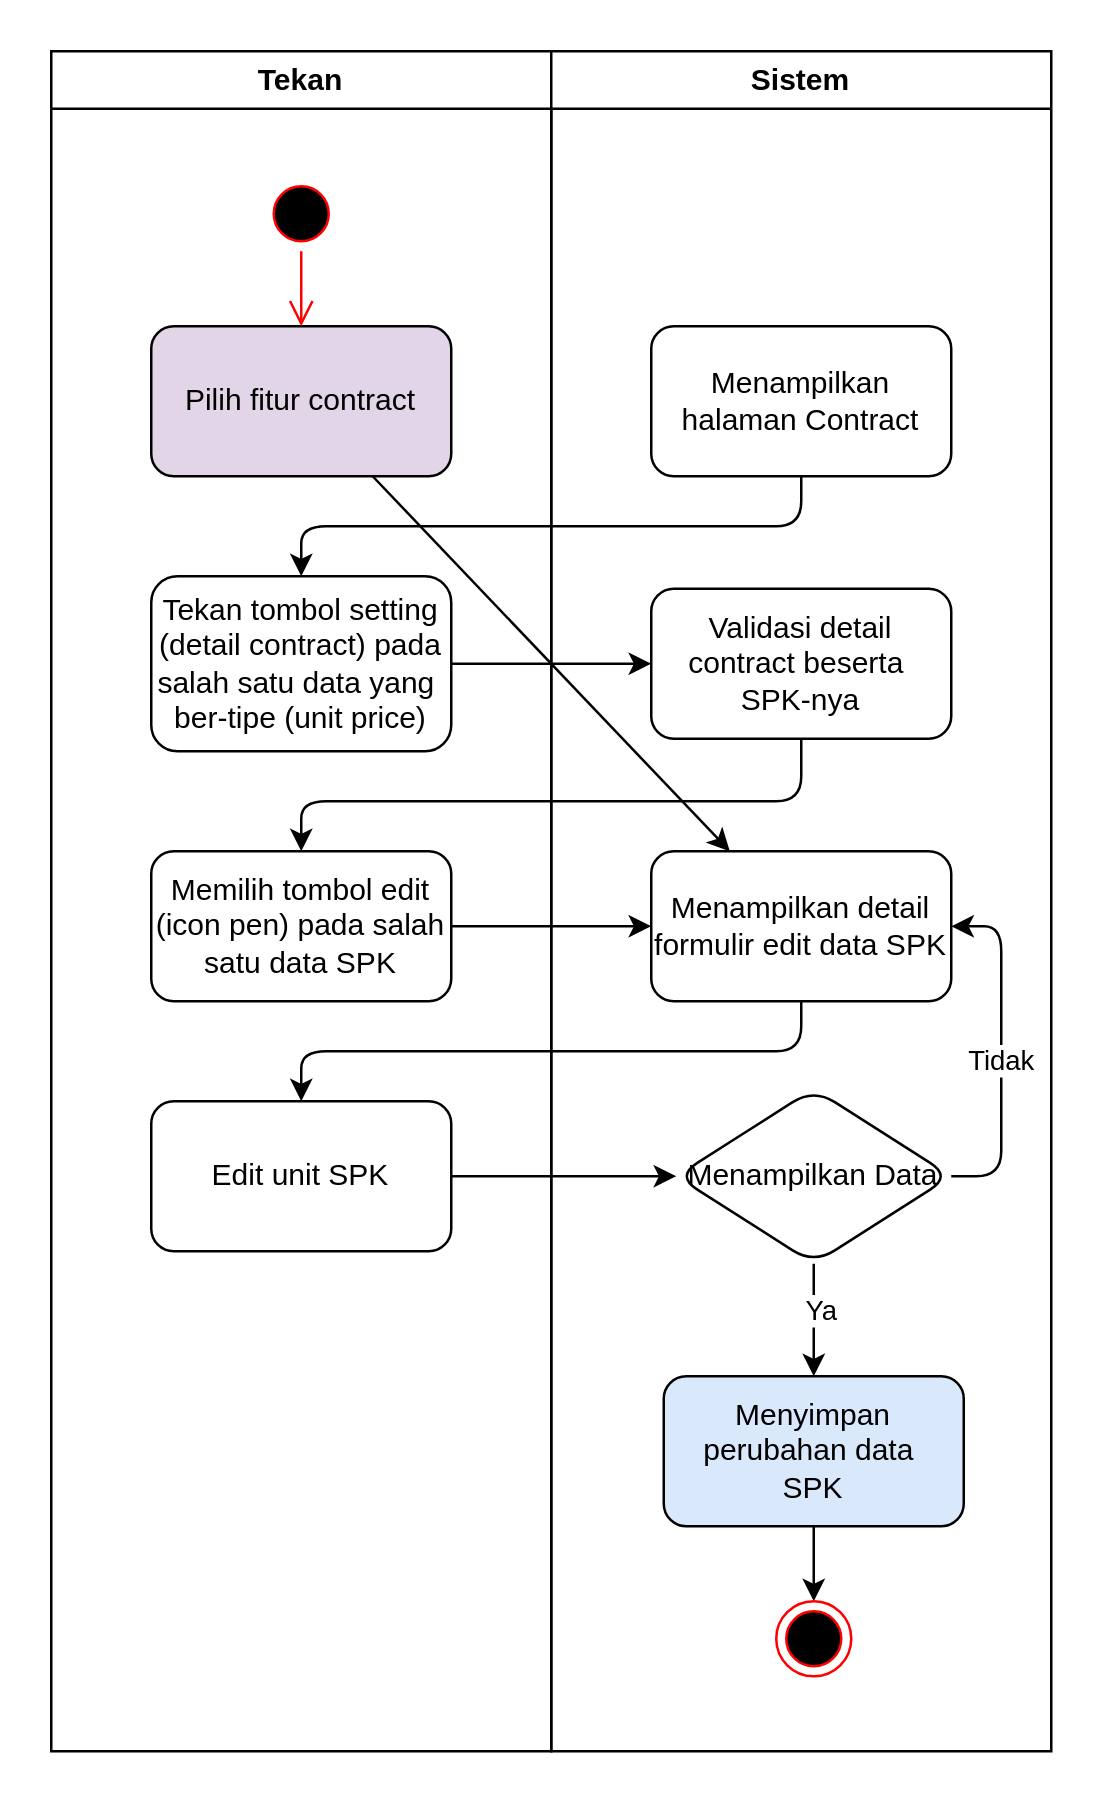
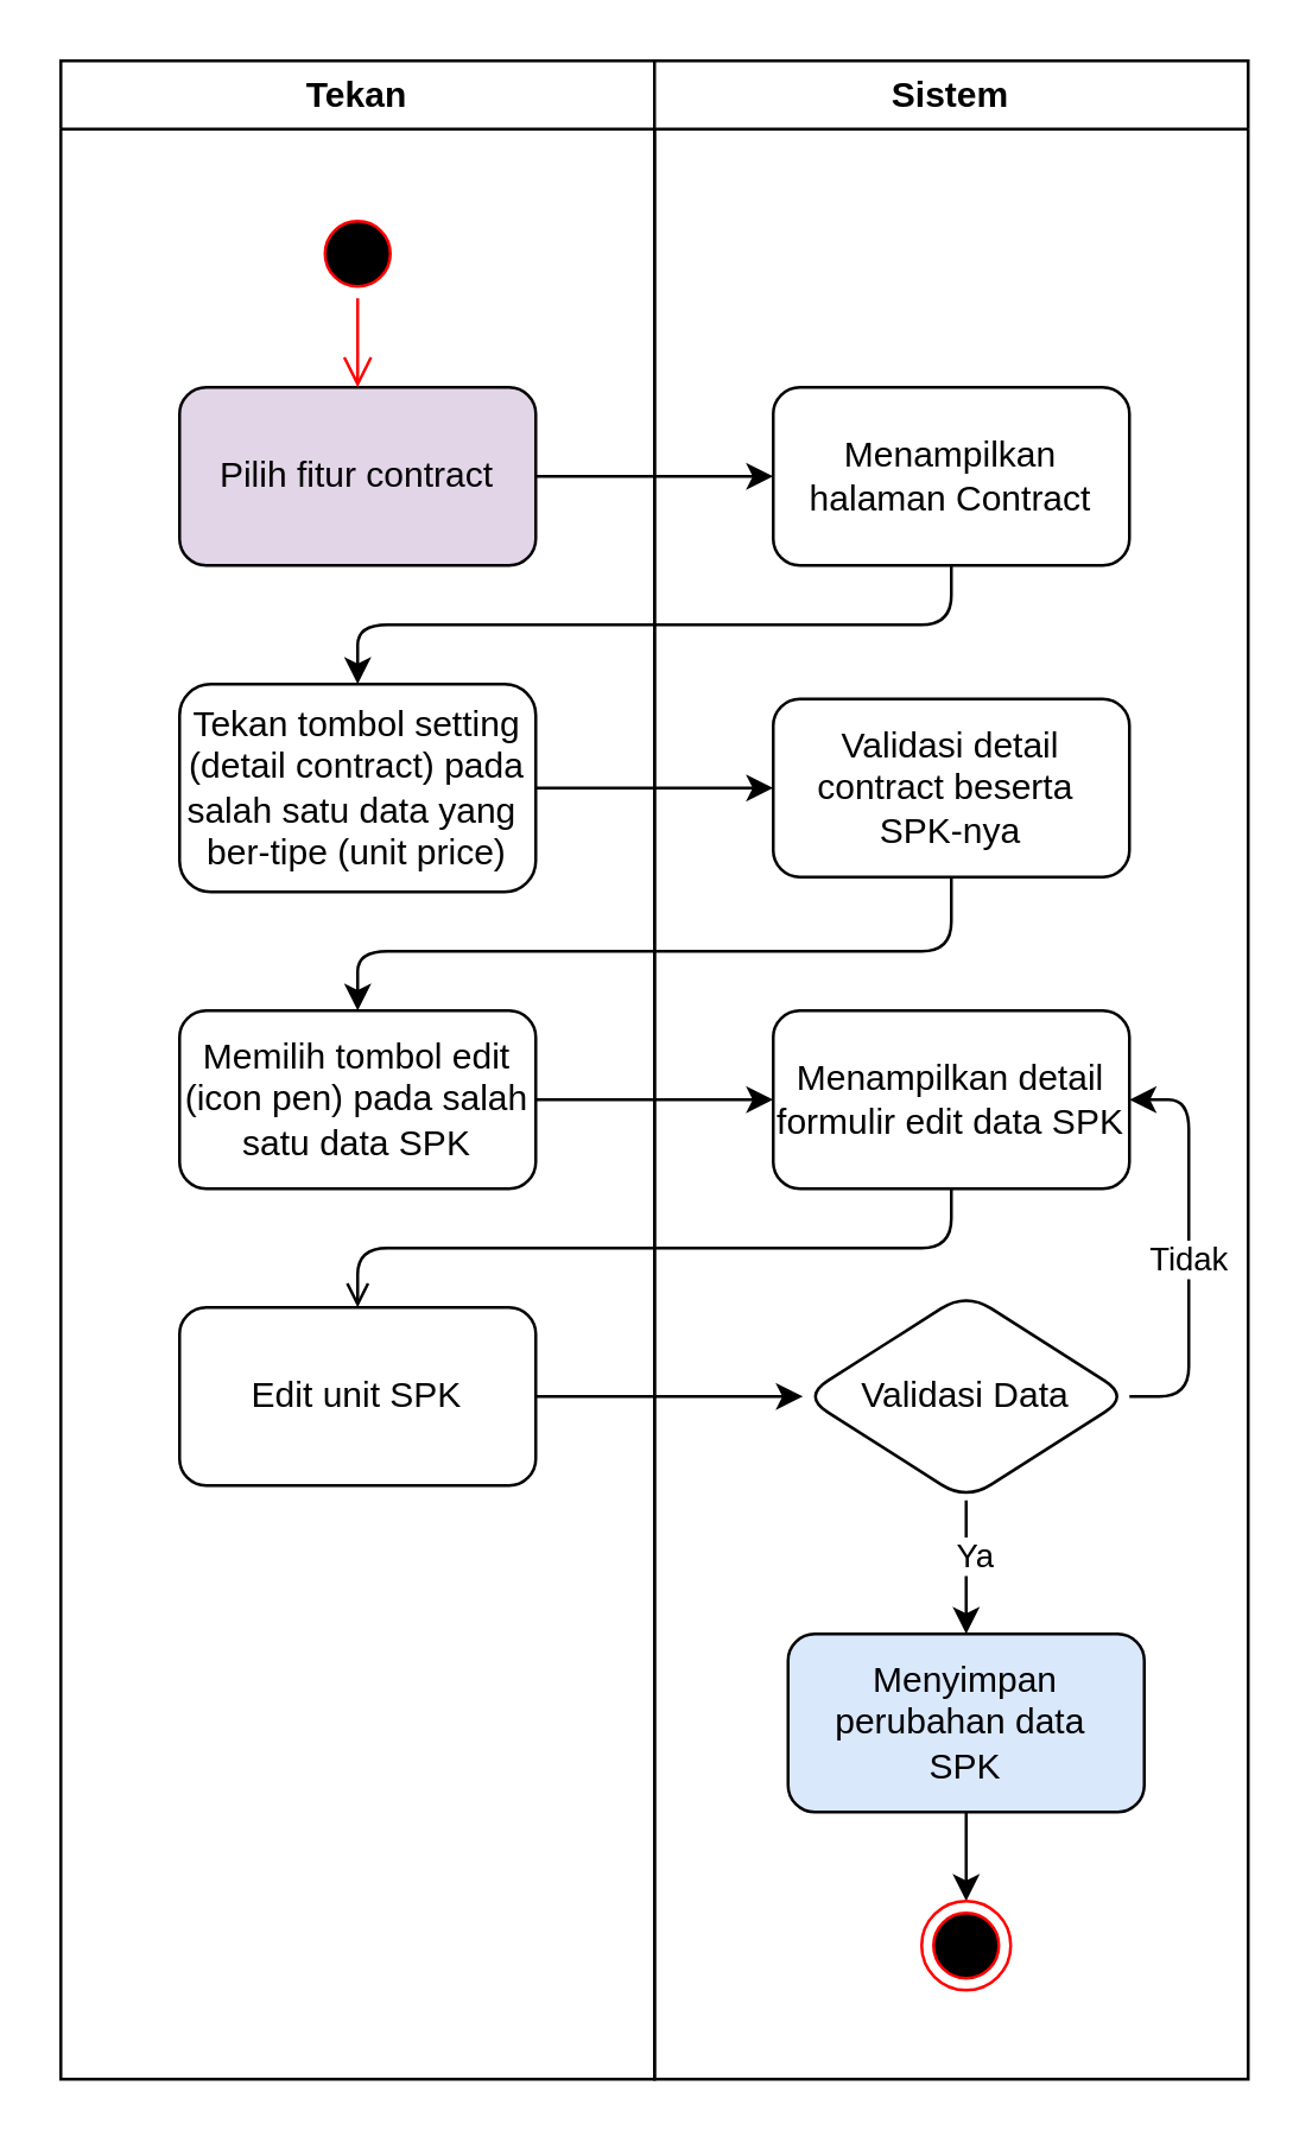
- <mxCell id="21" value="" style="edgeStyle=none;html=1;" parent="1" source="4" target="12" edge="1"><mxGeometry relative="1" as="geometry" /></mxCell>
+ <mxCell id="21" value="" style="edgeStyle=none;html=1;" parent="1" source="4" target="10" edge="1"><mxGeometry relative="1" as="geometry" /></mxCell>
- <mxCell id="26" value="" style="edgeStyle=none;html=1;entryX=0.5;entryY=0;entryDx=0;entryDy=0;exitX=0.5;exitY=1;exitDx=0;exitDy=0;" parent="1" source="12" target="8" edge="1"><mxGeometry relative="1" as="geometry"><Array as="points"><mxPoint x="320" y="420" /><mxPoint x="120" y="420" /></Array></mxGeometry></mxCell>
+ <mxCell id="26" value="" style="edgeStyle=none;html=1;entryX=0.5;entryY=0;entryDx=0;entryDy=0;exitX=0.5;exitY=1;exitDx=0;exitDy=0;endArrow=open;" parent="1" source="12" target="8" edge="1"><mxGeometry relative="1" as="geometry"><Array as="points"><mxPoint x="320" y="420" /><mxPoint x="120" y="420" /></Array></mxGeometry></mxCell>
- <mxCell id="17" value="Menampilkan Data" style="rhombus;whiteSpace=wrap;html=1;rounded=1;" parent="9" vertex="1"><mxGeometry x="50" y="415" width="110" height="70" as="geometry" /></mxCell>
+ <mxCell id="17" value="Validasi Data" style="rhombus;whiteSpace=wrap;html=1;rounded=1;" parent="9" vertex="1"><mxGeometry x="50" y="415" width="110" height="70" as="geometry" /></mxCell>
